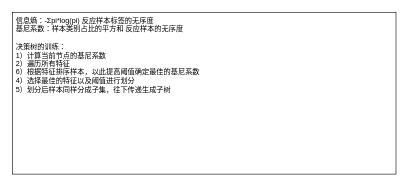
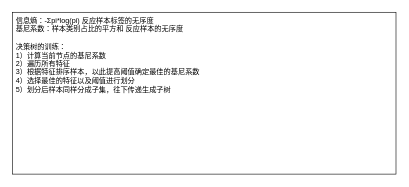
- <mxCell id="2" value="信息熵：-Σpi*log(pi) 反应样本标签的无序度&lt;div&gt;基尼系数：样本类别占比的平方和 反应样本的无序度&lt;/div&gt;&lt;div&gt;&lt;br&gt;&lt;/div&gt;&lt;div&gt;决策树的训练：&lt;/div&gt;&lt;div&gt;1）计算当前节点的基尼系数&lt;/div&gt;&lt;div&gt;2）遍历所有特征&lt;/div&gt;&lt;div&gt;&lt;span style=&quot;background-color: initial;&quot;&gt;6）根据特征排序样本，以此提高阈值确定最佳的基尼系数&lt;/span&gt;&lt;/div&gt;&lt;div&gt;&lt;span style=&quot;background-color: initial;&quot;&gt;4）选择最佳的特征以及阈值进行划分&lt;/span&gt;&lt;/div&gt;&lt;div&gt;&lt;span style=&quot;background-color: initial;&quot;&gt;5）划分后样本同样分成子集，往下传递生成子树&lt;/span&gt;&lt;/div&gt;&lt;div&gt;&lt;span style=&quot;background-color: initial;&quot;&gt;&lt;br&gt;&lt;/span&gt;&lt;/div&gt;&lt;div&gt;&lt;span style=&quot;background-color: initial;&quot;&gt;&lt;br&gt;&lt;/span&gt;&lt;/div&gt;" style="rounded=0;whiteSpace=wrap;html=1;align=left;verticalAlign=top;spacing=2;spacingTop=0;spacingLeft=4;" vertex="1" parent="1"><mxGeometry x="20" y="20" width="640" height="270" as="geometry" /></mxCell>
+ <mxCell id="2" value="信息熵：-Σpi*log(pi) 反应样本标签的无序度&lt;div&gt;基尼系数：样本类别占比的平方和 反应样本的无序度&lt;/div&gt;&lt;div&gt;&lt;br&gt;&lt;/div&gt;&lt;div&gt;决策树的训练：&lt;/div&gt;&lt;div&gt;1）计算当前节点的基尼系数&lt;/div&gt;&lt;div&gt;2）遍历所有特征&lt;/div&gt;&lt;div&gt;&lt;span style=&quot;background-color: initial;&quot;&gt;3）根据特征排序样本，以此提高阈值确定最佳的基尼系数&lt;/span&gt;&lt;/div&gt;&lt;div&gt;&lt;span style=&quot;background-color: initial;&quot;&gt;4）选择最佳的特征以及阈值进行划分&lt;/span&gt;&lt;/div&gt;&lt;div&gt;&lt;span style=&quot;background-color: initial;&quot;&gt;5）划分后样本同样分成子集，往下传递生成子树&lt;/span&gt;&lt;/div&gt;&lt;div&gt;&lt;span style=&quot;background-color: initial;&quot;&gt;&lt;br&gt;&lt;/span&gt;&lt;/div&gt;&lt;div&gt;&lt;span style=&quot;background-color: initial;&quot;&gt;&lt;br&gt;&lt;/span&gt;&lt;/div&gt;" style="rounded=0;whiteSpace=wrap;html=1;align=left;verticalAlign=top;spacing=2;spacingTop=0;spacingLeft=4;" vertex="1" parent="1"><mxGeometry x="20" y="20" width="640" height="270" as="geometry" /></mxCell>
